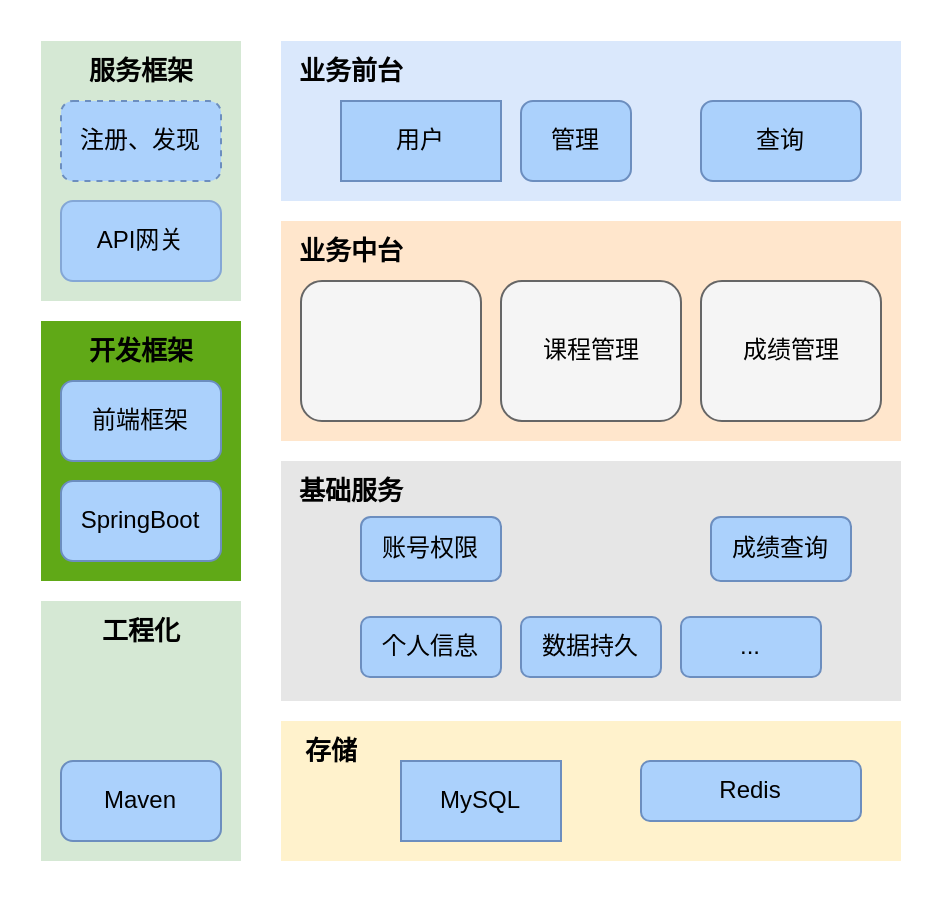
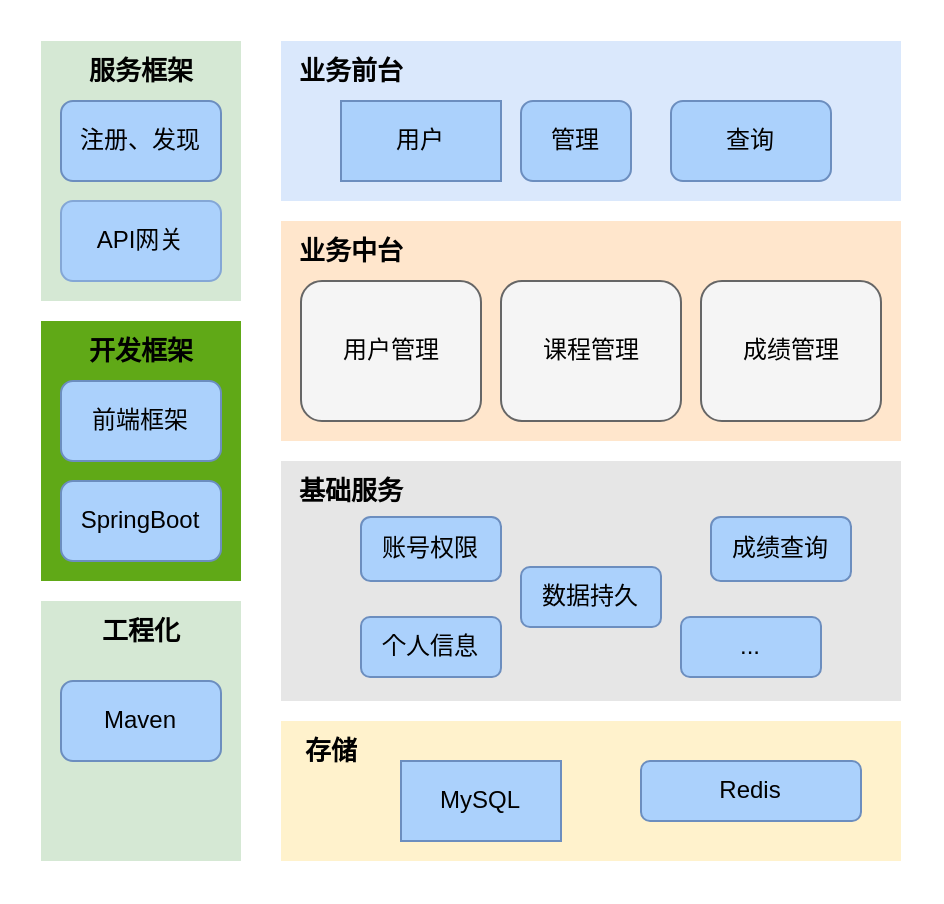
- <mxCell id="6" value="注册、发现" style="rounded=1;whiteSpace=wrap;html=1;fillColor=#ABD1FC;strokeColor=#6c8ebf;fontFamily=Helvetica;dashed=1;" vertex="1" parent="1"><mxGeometry x="30" y="50" width="80" height="40" as="geometry" /></mxCell>
+ <mxCell id="6" value="注册、发现" style="rounded=1;whiteSpace=wrap;html=1;fillColor=#ABD1FC;strokeColor=#6c8ebf;fontFamily=Helvetica;" vertex="1" parent="1"><mxGeometry x="30" y="50" width="80" height="40" as="geometry" /></mxCell>
- <mxCell id="29" value="&lt;span style=&quot;&quot;&gt;查询&lt;/span&gt;" style="rounded=1;whiteSpace=wrap;html=1;fillColor=#ABD1FC;strokeColor=#6c8ebf;fontFamily=Helvetica;" vertex="1" parent="1"><mxGeometry x="350" y="50" width="80" height="40" as="geometry" /></mxCell>
+ <mxCell id="29" value="&lt;span style=&quot;&quot;&gt;查询&lt;/span&gt;" style="rounded=1;whiteSpace=wrap;html=1;fillColor=#ABD1FC;strokeColor=#6c8ebf;fontFamily=Helvetica;" vertex="1" parent="1"><mxGeometry x="335" y="50" width="80" height="40" as="geometry" /></mxCell>
+ <mxCell id="20" value="用户管理" style="text;html=1;align=center;verticalAlign=middle;resizable=0;points=[];autosize=1;strokeColor=none;fillColor=none;fontFamily=Helvetica;" vertex="1" parent="1"><mxGeometry x="160" y="160" width="70" height="30" as="geometry" /></mxCell>
- <mxCell id="35" value="数据持久" style="rounded=1;whiteSpace=wrap;html=1;fillColor=#ABD1FC;strokeColor=#6c8ebf;fontFamily=Helvetica;" vertex="1" parent="1"><mxGeometry x="260" y="308" width="70" height="30" as="geometry" /></mxCell>
+ <mxCell id="35" value="数据持久" style="rounded=1;whiteSpace=wrap;html=1;fillColor=#ABD1FC;strokeColor=#6c8ebf;fontFamily=Helvetica;" vertex="1" parent="1"><mxGeometry x="260" y="283" width="70" height="30" as="geometry" /></mxCell>
- <mxCell id="13" value="&lt;span style=&quot;&quot;&gt;Maven&lt;/span&gt;" style="rounded=1;whiteSpace=wrap;html=1;fillColor=#ABD1FC;strokeColor=#6c8ebf;fontFamily=Helvetica;" vertex="1" parent="1"><mxGeometry x="30" y="380" width="80" height="40" as="geometry" /></mxCell>
+ <mxCell id="13" value="&lt;span style=&quot;&quot;&gt;Maven&lt;/span&gt;" style="rounded=1;whiteSpace=wrap;html=1;fillColor=#ABD1FC;strokeColor=#6c8ebf;fontFamily=Helvetica;" vertex="1" parent="1"><mxGeometry x="30" y="340" width="80" height="40" as="geometry" /></mxCell>
